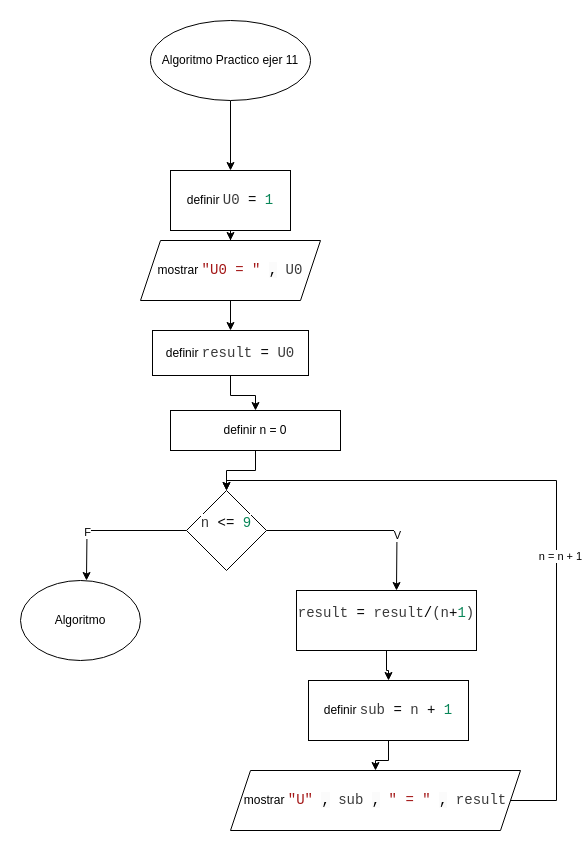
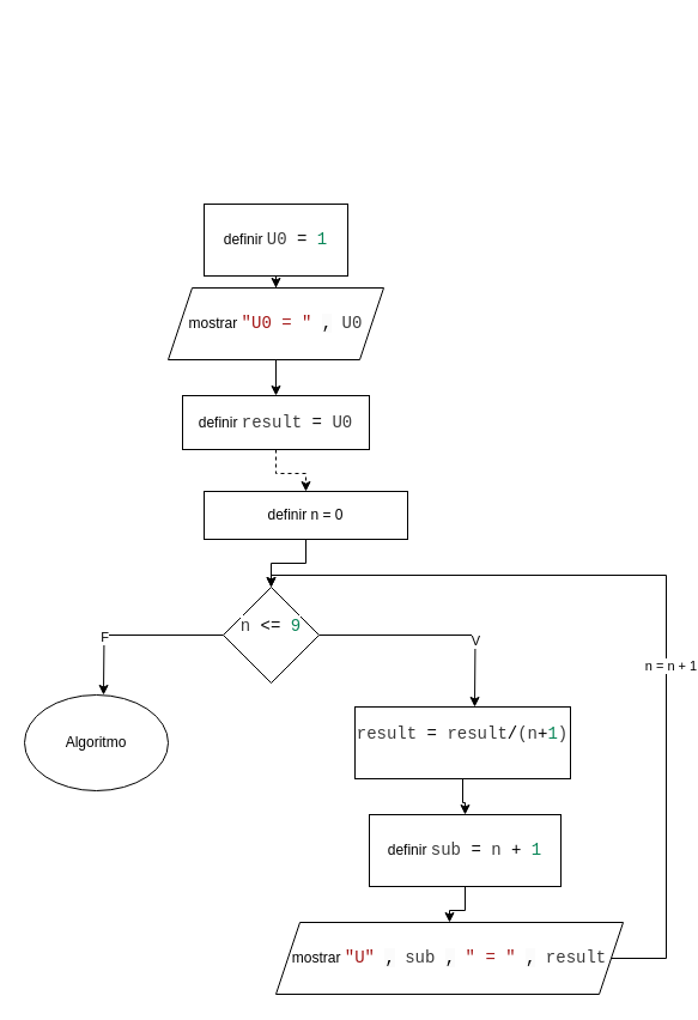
- <mxCell id="3" value="Algoritmo Practico ejer 11" style="ellipse;whiteSpace=wrap;html=1;" vertex="1" parent="1"><mxGeometry x="150" y="20" width="160" height="80" as="geometry" /></mxCell>
- <mxCell id="2" value="" style="edgeStyle=orthogonalEdgeStyle;rounded=0;orthogonalLoop=1;jettySize=auto;html=1;" edge="1" parent="1" source="3" target="5"><mxGeometry relative="1" as="geometry" /></mxCell>
- <mxCell id="8" value="" style="edgeStyle=orthogonalEdgeStyle;rounded=0;orthogonalLoop=1;jettySize=auto;html=1;" edge="1" parent="1" source="9" target="11"><mxGeometry relative="1" as="geometry" /></mxCell>
+ <mxCell id="8" value="" style="edgeStyle=orthogonalEdgeStyle;rounded=0;orthogonalLoop=1;jettySize=auto;html=1;dashed=1;" edge="1" parent="1" source="9" target="11"><mxGeometry relative="1" as="geometry" /></mxCell>
